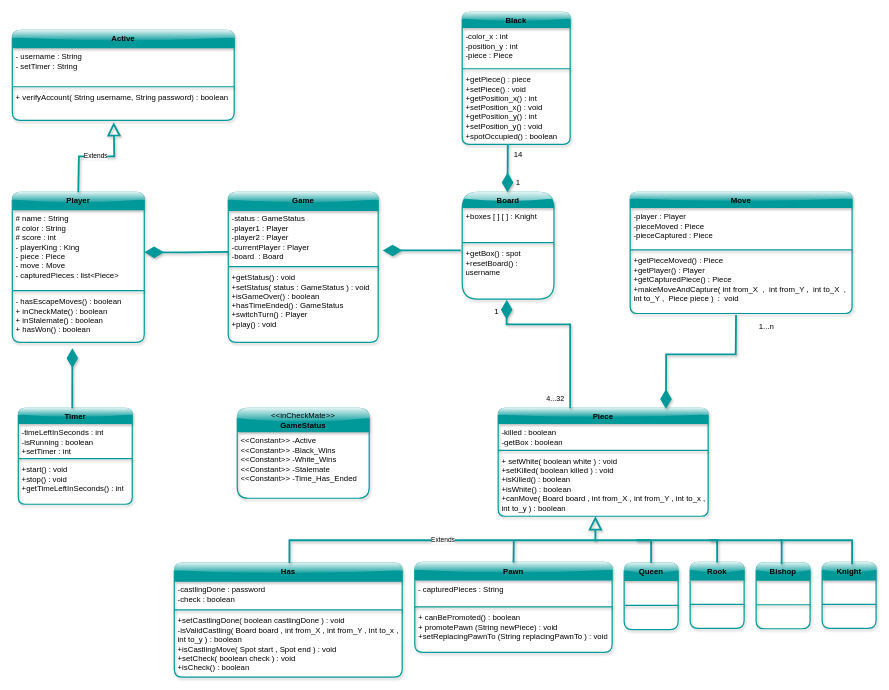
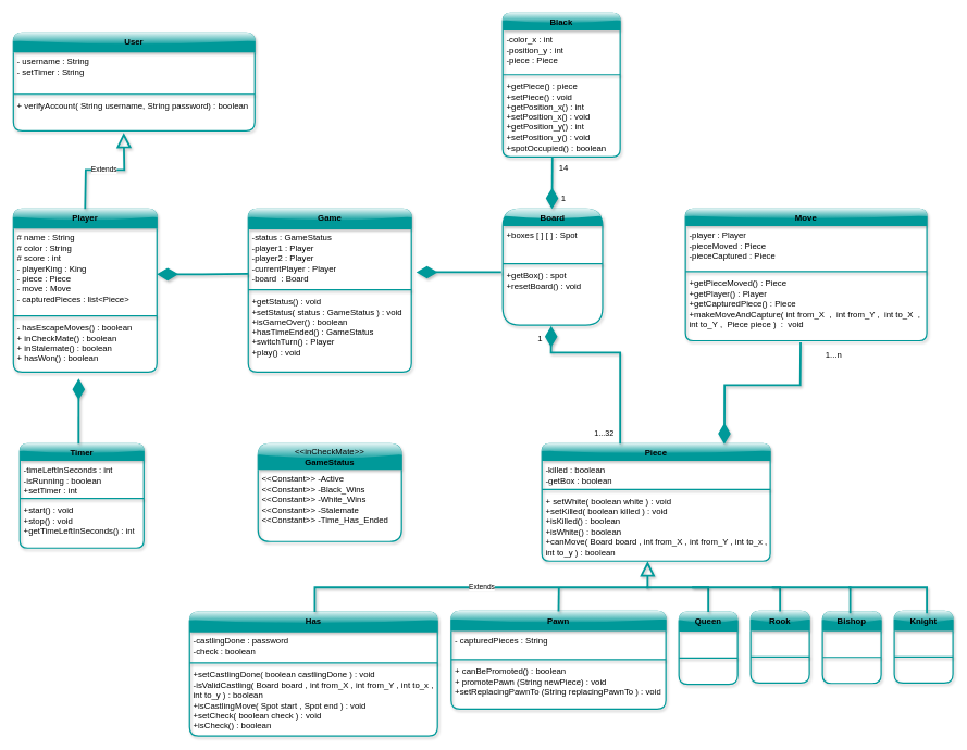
- <mxCell id="2" value="&lt;font style=&quot;font-size: 13px;&quot;&gt;Active&lt;/font&gt;" style="swimlane;fontStyle=1;align=center;verticalAlign=top;childLayout=stackLayout;horizontal=1;startSize=30;horizontalStack=0;resizeParent=1;resizeParentMax=0;resizeLast=0;collapsible=1;marginBottom=0;whiteSpace=wrap;html=1;fillColor=#009999;rounded=1;shadow=1;glass=1;swimlaneLine=0;strokeColor=#009999;strokeWidth=2;fontSize=13;" parent="1" vertex="1"><mxGeometry x="20" y="50" width="370" height="150" as="geometry" /></mxCell>
+ <mxCell id="2" value="&lt;font style=&quot;font-size: 13px;&quot;&gt;User&lt;/font&gt;" style="swimlane;fontStyle=1;align=center;verticalAlign=top;childLayout=stackLayout;horizontal=1;startSize=30;horizontalStack=0;resizeParent=1;resizeParentMax=0;resizeLast=0;collapsible=1;marginBottom=0;whiteSpace=wrap;html=1;fillColor=#009999;rounded=1;shadow=1;glass=1;swimlaneLine=0;strokeColor=#009999;strokeWidth=2;fontSize=13;" parent="1" vertex="1"><mxGeometry x="20" y="50" width="370" height="150" as="geometry" /></mxCell>
- <mxCell id="19" value="&lt;font style=&quot;font-size: 13px;&quot;&gt;+boxes [ ] [ ] : Knight&lt;/font&gt;" style="text;strokeColor=none;fillColor=none;align=left;verticalAlign=top;spacingLeft=4;spacingRight=4;overflow=hidden;rotatable=0;points=[[0,0.5],[1,0.5]];portConstraint=eastwest;whiteSpace=wrap;html=1;" parent="18" vertex="1"><mxGeometry y="26" width="153" height="54" as="geometry" /></mxCell>
+ <mxCell id="19" value="&lt;font style=&quot;font-size: 13px;&quot;&gt;+boxes [ ] [ ] : Spot&lt;/font&gt;" style="text;strokeColor=none;fillColor=none;align=left;verticalAlign=top;spacingLeft=4;spacingRight=4;overflow=hidden;rotatable=0;points=[[0,0.5],[1,0.5]];portConstraint=eastwest;whiteSpace=wrap;html=1;" parent="18" vertex="1"><mxGeometry y="26" width="153" height="54" as="geometry" /></mxCell>
- <mxCell id="21" value="&lt;font style=&quot;font-size: 13px;&quot;&gt;+getBox() : spot&lt;br&gt;+resetBoard() : username&lt;/font&gt;" style="text;strokeColor=none;fillColor=none;align=left;verticalAlign=top;spacingLeft=4;spacingRight=4;overflow=hidden;rotatable=0;points=[[0,0.5],[1,0.5]];portConstraint=eastwest;whiteSpace=wrap;html=1;" parent="18" vertex="1"><mxGeometry y="88" width="153" height="90" as="geometry" /></mxCell>
+ <mxCell id="21" value="&lt;font style=&quot;font-size: 13px;&quot;&gt;+getBox() : spot&lt;br&gt;+resetBoard() : void&lt;/font&gt;" style="text;strokeColor=none;fillColor=none;align=left;verticalAlign=top;spacingLeft=4;spacingRight=4;overflow=hidden;rotatable=0;points=[[0,0.5],[1,0.5]];portConstraint=eastwest;whiteSpace=wrap;html=1;" parent="18" vertex="1"><mxGeometry y="88" width="153" height="90" as="geometry" /></mxCell>
- <mxCell id="68" value="4...32" style="text;html=1;align=center;verticalAlign=middle;resizable=0;points=[];autosize=1;strokeColor=none;fillColor=none;" parent="1" vertex="1"><mxGeometry x="900" y="649" width="50" height="30" as="geometry" /></mxCell>
+ <mxCell id="68" value="1...32" style="text;html=1;align=center;verticalAlign=middle;resizable=0;points=[];autosize=1;strokeColor=none;fillColor=none;" parent="1" vertex="1"><mxGeometry x="900" y="649" width="50" height="30" as="geometry" /></mxCell>
